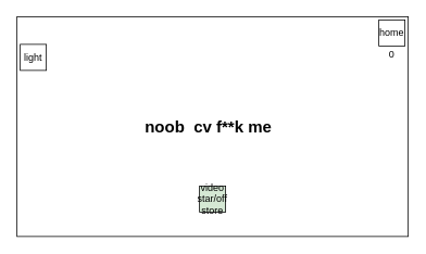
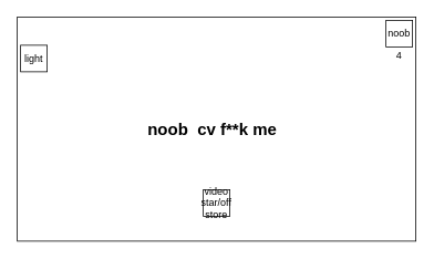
- <mxCell id="4" value="home" style="whiteSpace=wrap;html=1;aspect=fixed;" vertex="1" parent="1"><mxGeometry x="464" y="24" width="32" height="32" as="geometry" /></mxCell>
+ <mxCell id="4" value="noob" style="whiteSpace=wrap;html=1;aspect=fixed;" vertex="1" parent="1"><mxGeometry x="464" y="24" width="32" height="32" as="geometry" /></mxCell>
- <mxCell id="5" value="0" style="text;html=1;strokeColor=none;fillColor=none;align=center;verticalAlign=middle;whiteSpace=wrap;rounded=0;" vertex="1" parent="1"><mxGeometry x="460" y="56" width="40" height="20" as="geometry" /></mxCell>
+ <mxCell id="5" value="4" style="text;html=1;strokeColor=none;fillColor=none;align=center;verticalAlign=middle;whiteSpace=wrap;rounded=0;" vertex="1" parent="1"><mxGeometry x="460" y="56" width="40" height="20" as="geometry" /></mxCell>
- <mxCell id="6" value="&lt;div&gt;video&lt;/div&gt;&lt;div&gt;star/off&lt;/div&gt;&lt;div&gt;store&lt;/div&gt;" style="whiteSpace=wrap;html=1;aspect=fixed;fillColor=#d5e8d4;" vertex="1" parent="1"><mxGeometry x="244" y="228" width="32" height="32" as="geometry" /></mxCell>
+ <mxCell id="6" value="&lt;div&gt;video&lt;/div&gt;&lt;div&gt;star/off&lt;/div&gt;&lt;div&gt;store&lt;/div&gt;" style="whiteSpace=wrap;html=1;aspect=fixed;" vertex="1" parent="1"><mxGeometry x="244" y="228" width="32" height="32" as="geometry" /></mxCell>
